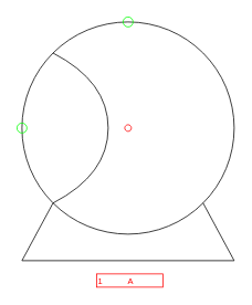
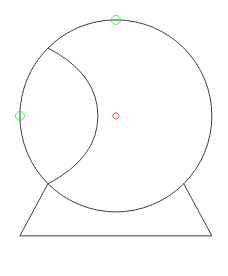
- <mxCell id="2" value="1&amp;nbsp; &amp;nbsp; &amp;nbsp; &amp;nbsp; &amp;nbsp; &amp;nbsp;A" style="rounded=0;whiteSpace=wrap;html=1;fillColor=none;strokeColor=#FF0000;fontColor=#FF0000;fontSize=10;align=left;noLabel=0;" parent="1" vertex="1"><mxGeometry x="116" y="330" width="80" height="16" as="geometry" /></mxCell>
